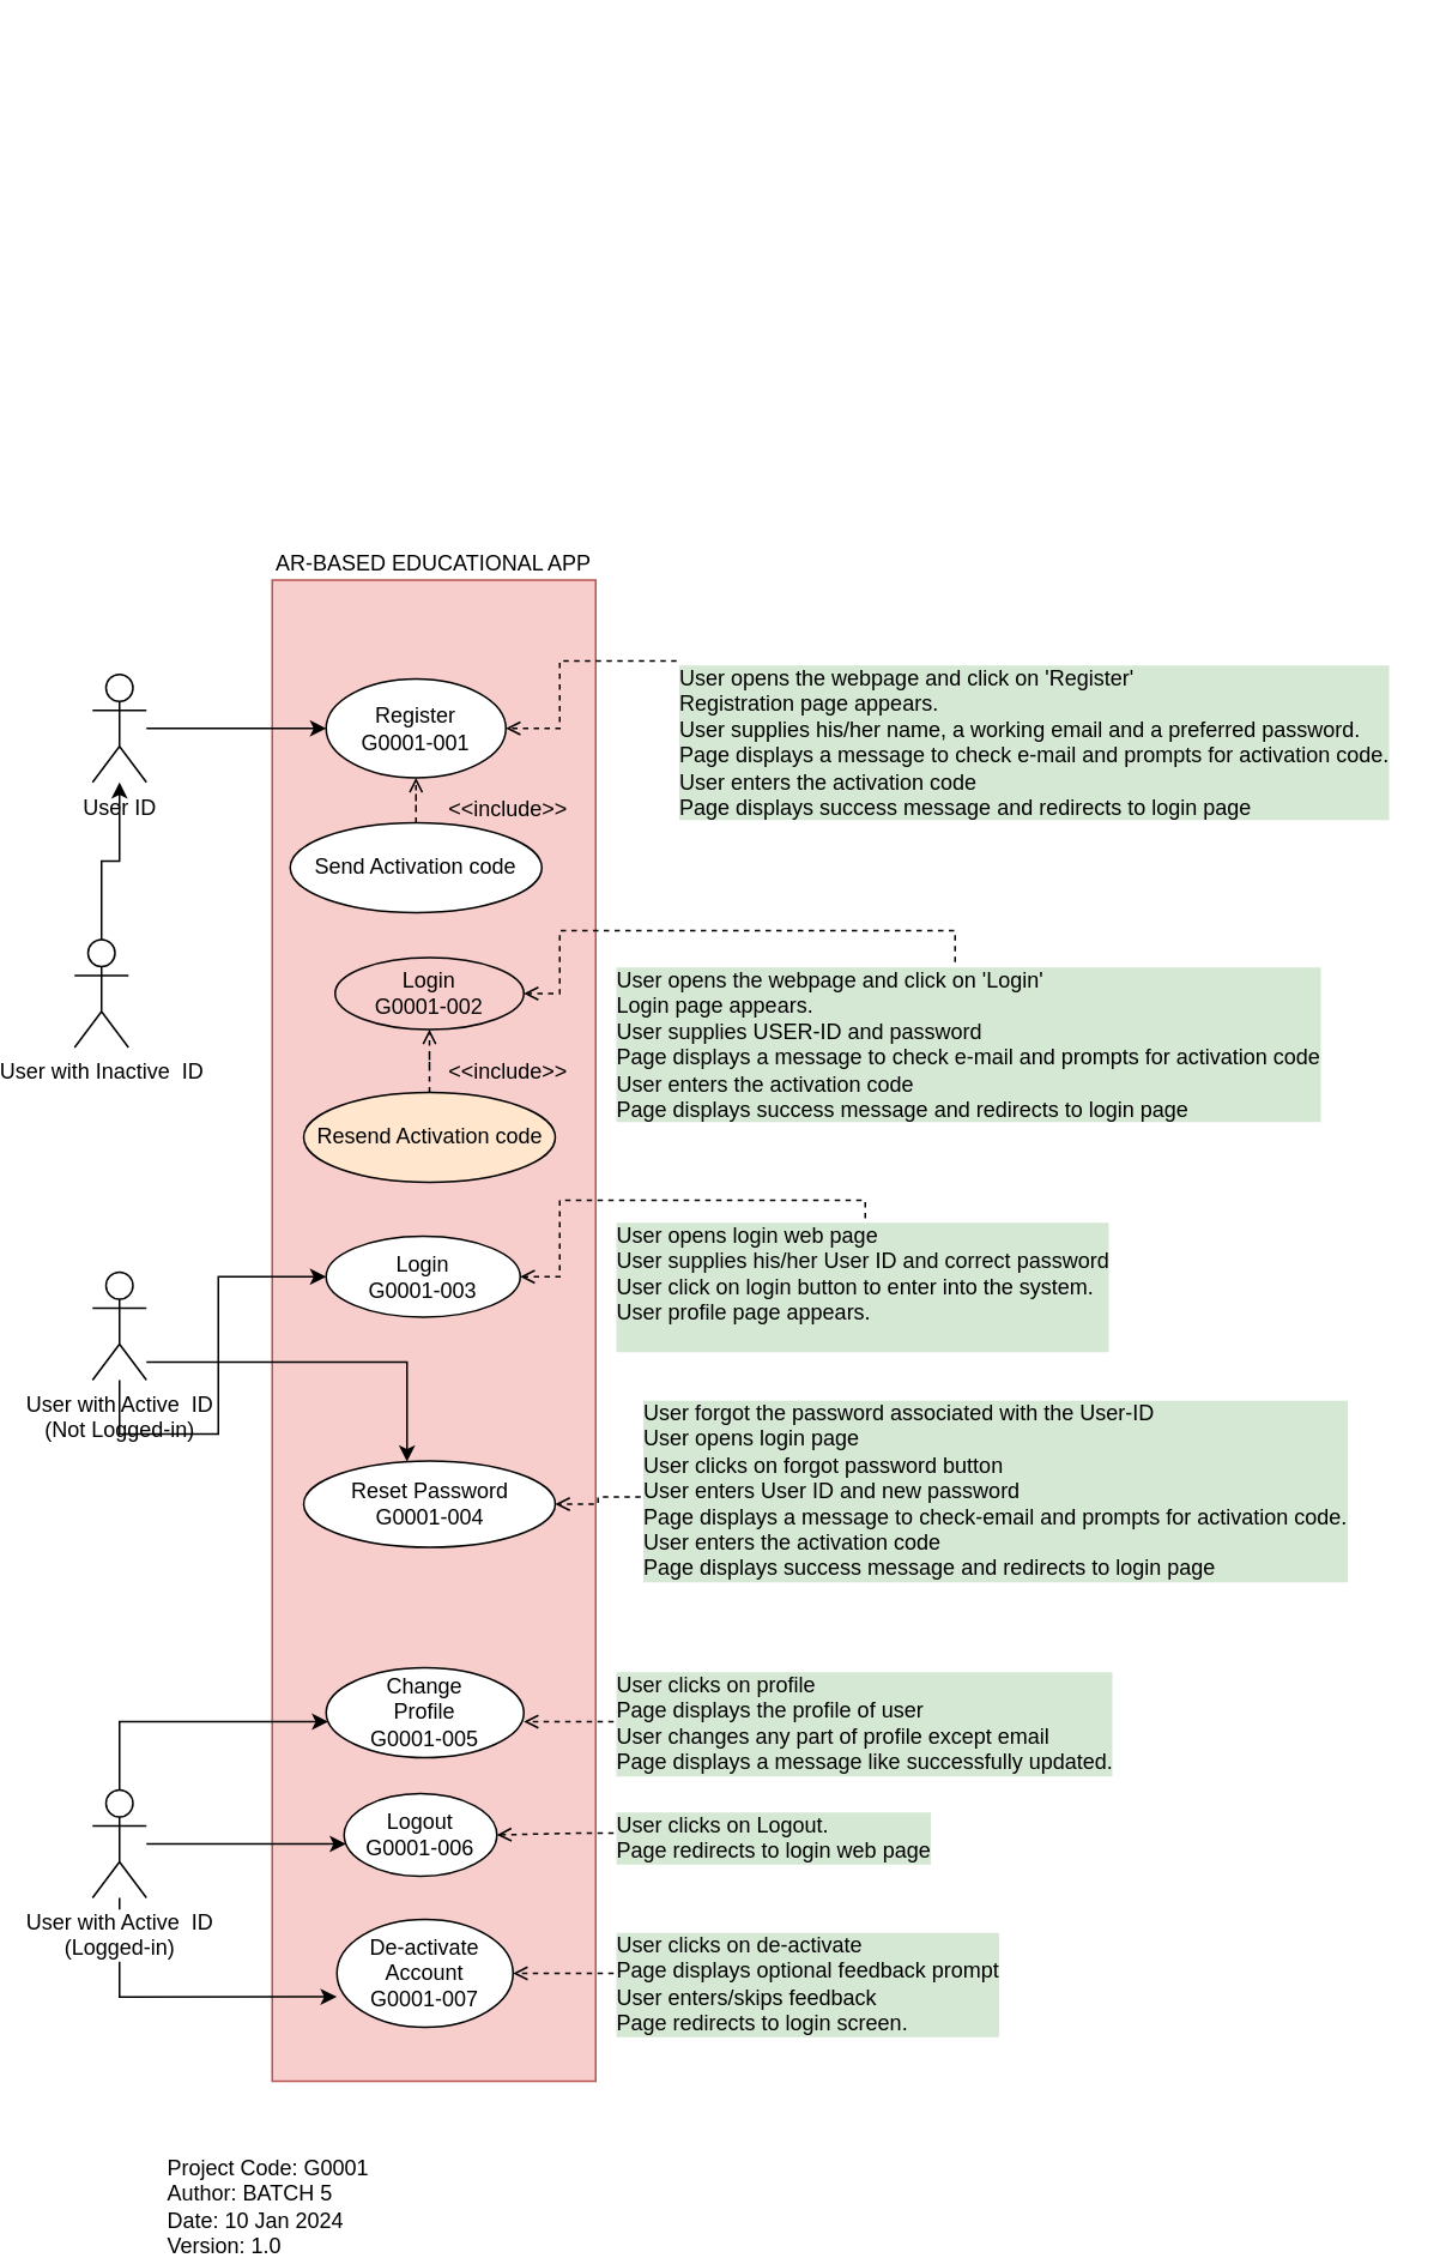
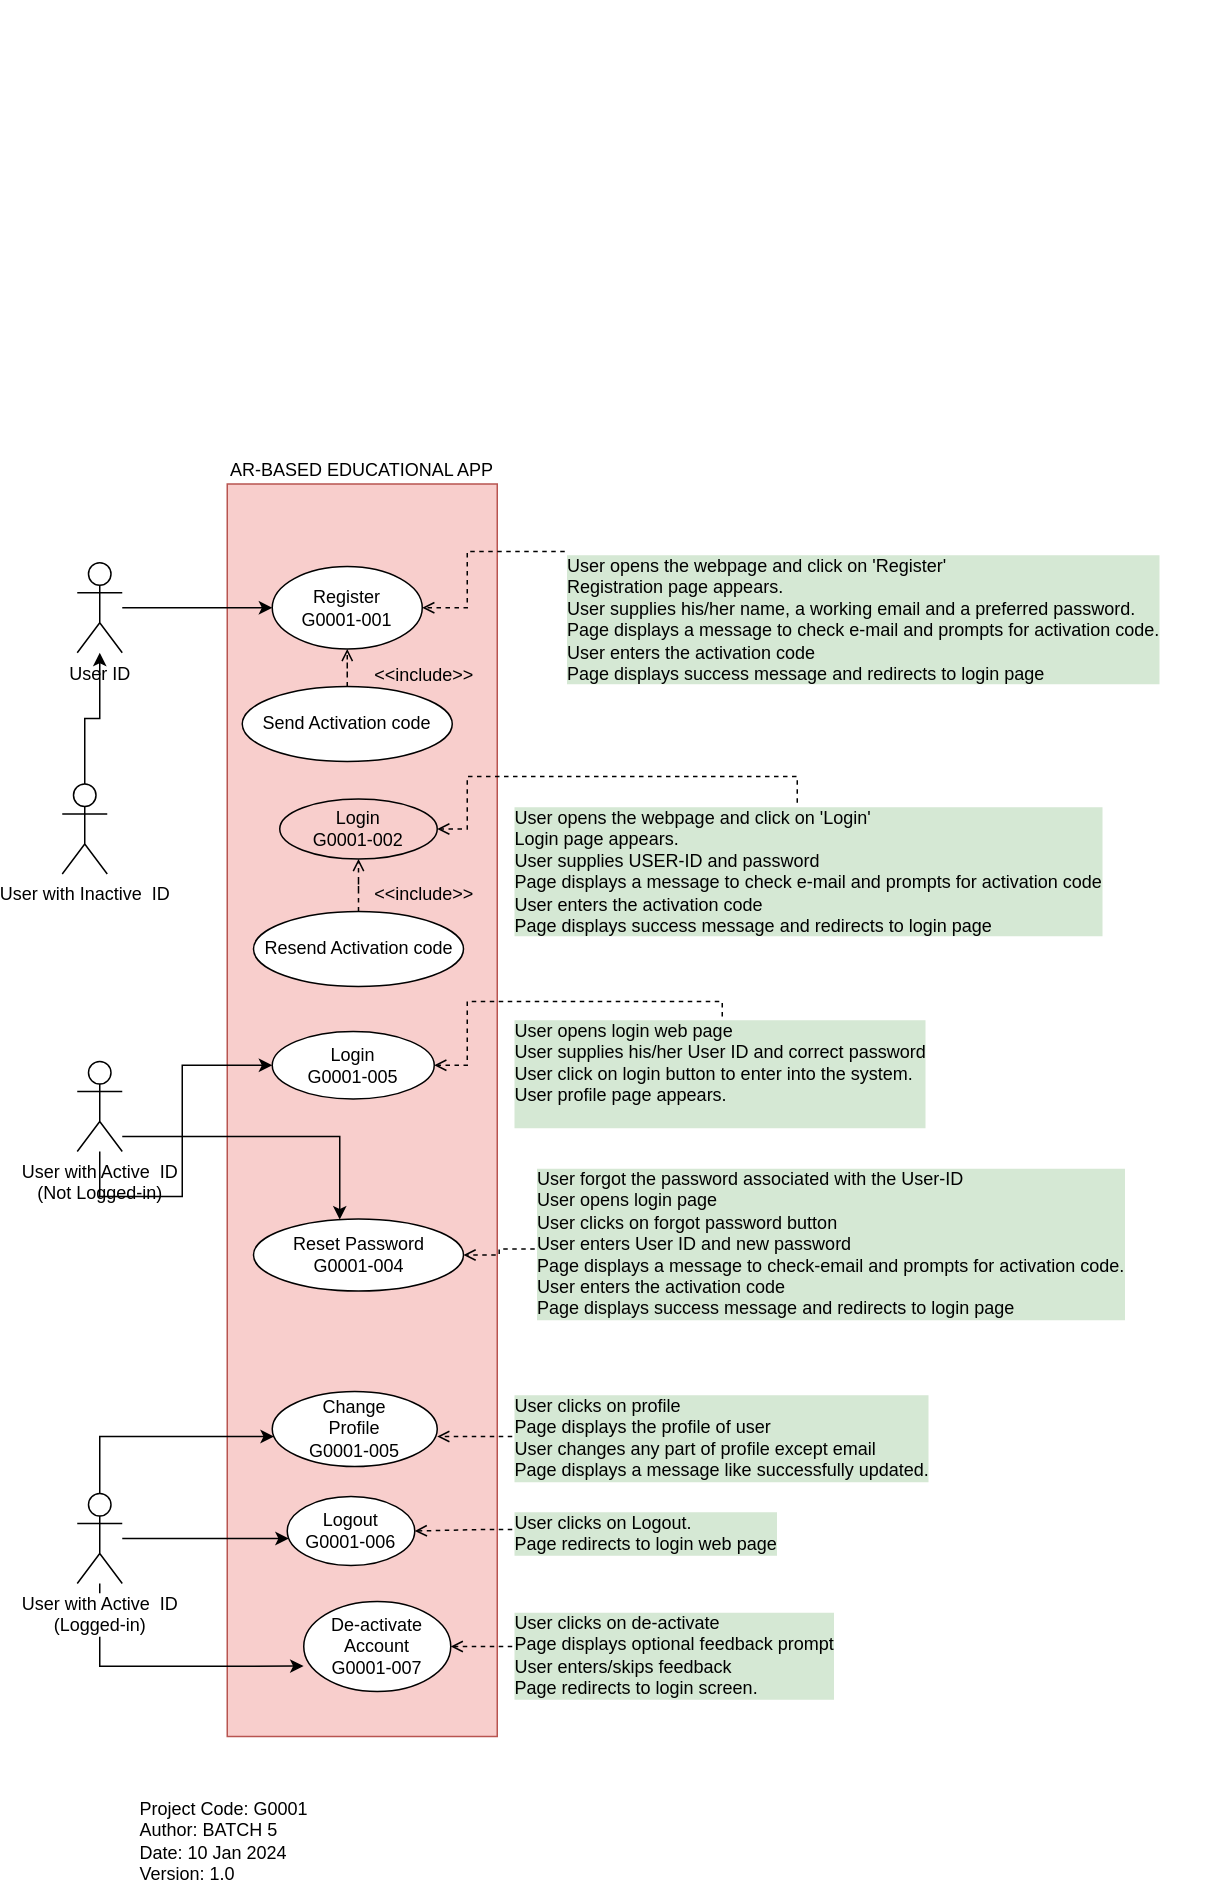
- <mxCell id="24" value="&lt;div&gt;Resend Activation code&lt;/div&gt;" style="ellipse;whiteSpace=wrap;html=1;fillColor=#ffe6cc;" parent="1" vertex="1"><mxGeometry x="147.5" y="607" width="140" height="50" as="geometry" /></mxCell>
+ <mxCell id="24" value="&lt;div&gt;Resend Activation code&lt;/div&gt;" style="ellipse;whiteSpace=wrap;html=1;" parent="1" vertex="1"><mxGeometry x="147.5" y="607" width="140" height="50" as="geometry" /></mxCell>
- <mxCell id="7" value="&lt;div&gt;Login&lt;/div&gt;&lt;div&gt;G0001-003&lt;/div&gt;" style="ellipse;whiteSpace=wrap;html=1;" parent="1" vertex="1"><mxGeometry x="160" y="687" width="108" height="45" as="geometry" /></mxCell>
+ <mxCell id="7" value="&lt;div&gt;Login&lt;/div&gt;&lt;div&gt;G0001-005&lt;/div&gt;" style="ellipse;whiteSpace=wrap;html=1;" parent="1" vertex="1"><mxGeometry x="160" y="687" width="108" height="45" as="geometry" /></mxCell>
- <mxCell id="16" value="&lt;div&gt;De-activate Account&lt;/div&gt;&lt;div&gt;G0001-007&lt;br&gt;&lt;/div&gt;" style="ellipse;whiteSpace=wrap;html=1;" parent="1" vertex="1"><mxGeometry x="166" y="1067" width="98" height="60" as="geometry" /></mxCell>
+ <mxCell id="16" value="&lt;div&gt;De-activate Account&lt;/div&gt;&lt;div&gt;G0001-007&lt;br&gt;&lt;/div&gt;" style="ellipse;whiteSpace=wrap;html=1;" parent="1" vertex="1"><mxGeometry x="181" y="1067" width="98" height="60" as="geometry" /></mxCell>
